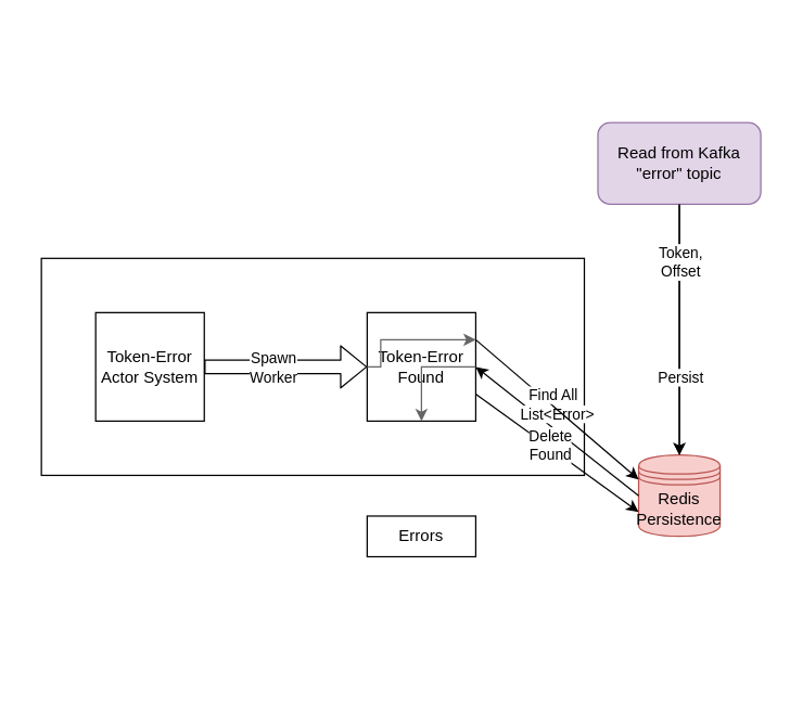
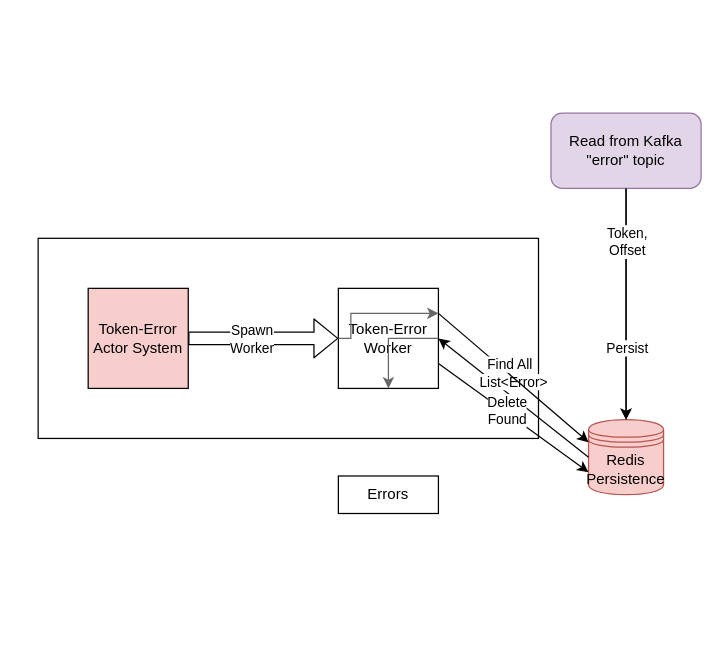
- <mxCell id="12" value="Token-Error Actor System" style="whiteSpace=wrap;html=1;aspect=fixed;" parent="1" vertex="1"><mxGeometry x="70" y="230" width="80" height="80" as="geometry" /></mxCell>
+ <mxCell id="12" value="Token-Error Actor System" style="whiteSpace=wrap;html=1;aspect=fixed;fillColor=#f8cecc;" parent="1" vertex="1"><mxGeometry x="70" y="230" width="80" height="80" as="geometry" /></mxCell>
- <mxCell id="13" value="&lt;div&gt;Token-Error&lt;/div&gt;&lt;div&gt;Found&lt;br&gt;&lt;/div&gt;" style="whiteSpace=wrap;html=1;aspect=fixed;" parent="1" vertex="1"><mxGeometry x="270" y="230" width="80" height="80" as="geometry" /></mxCell>
+ <mxCell id="13" value="&lt;div&gt;Token-Error&lt;/div&gt;&lt;div&gt;Worker&lt;br&gt;&lt;/div&gt;" style="whiteSpace=wrap;html=1;aspect=fixed;" parent="1" vertex="1"><mxGeometry x="270" y="230" width="80" height="80" as="geometry" /></mxCell>
